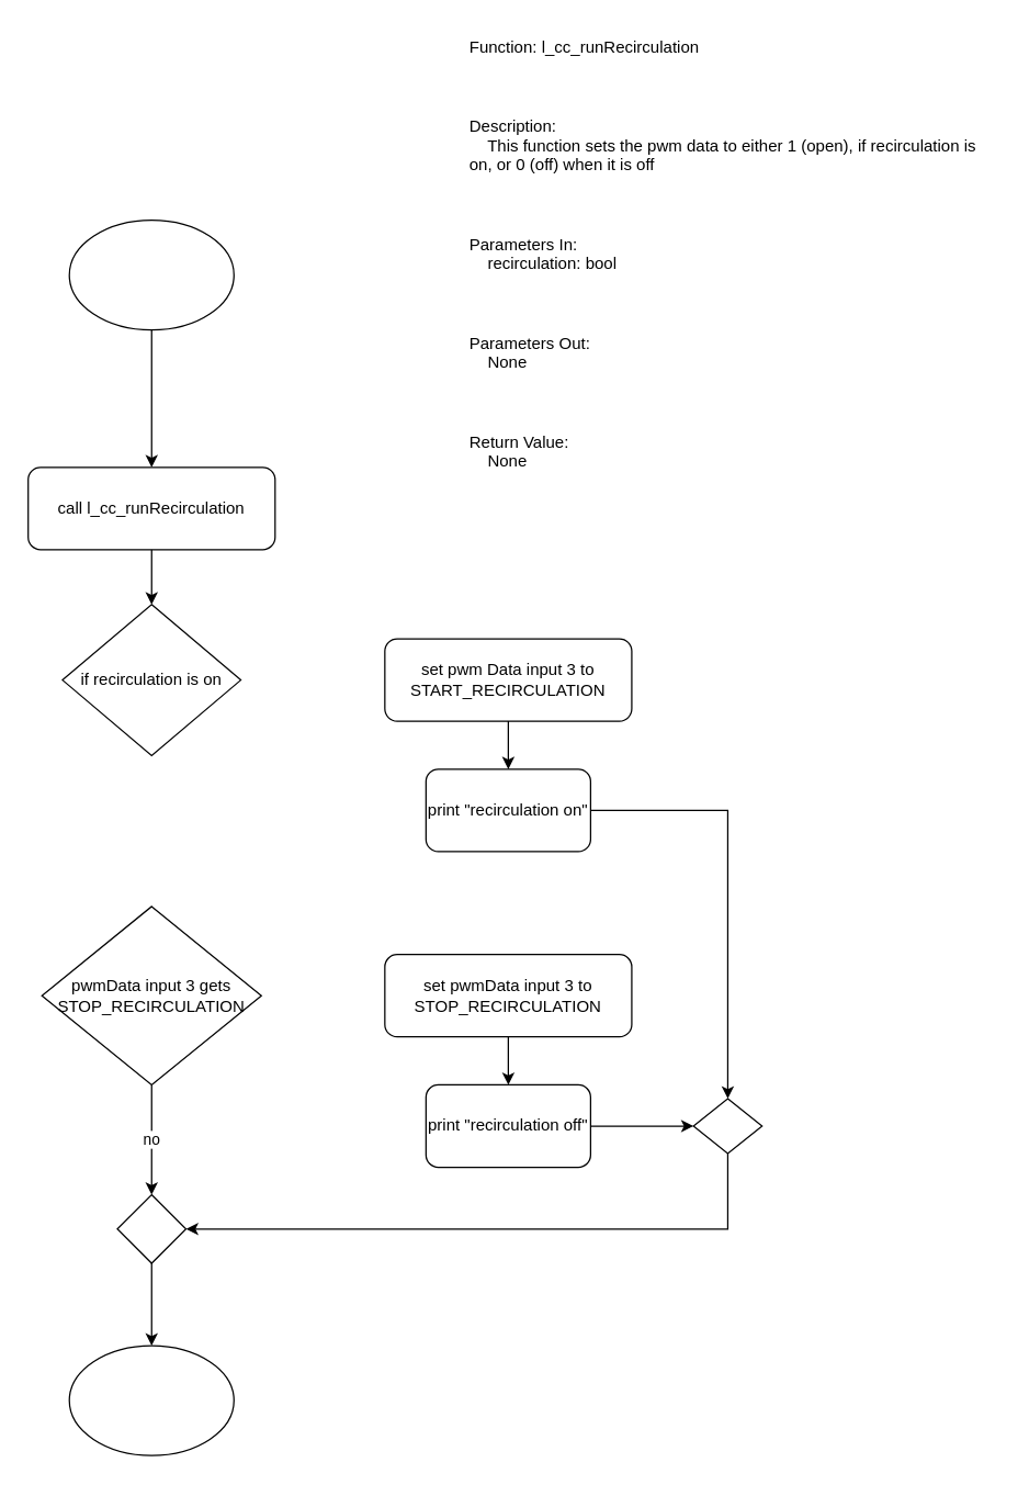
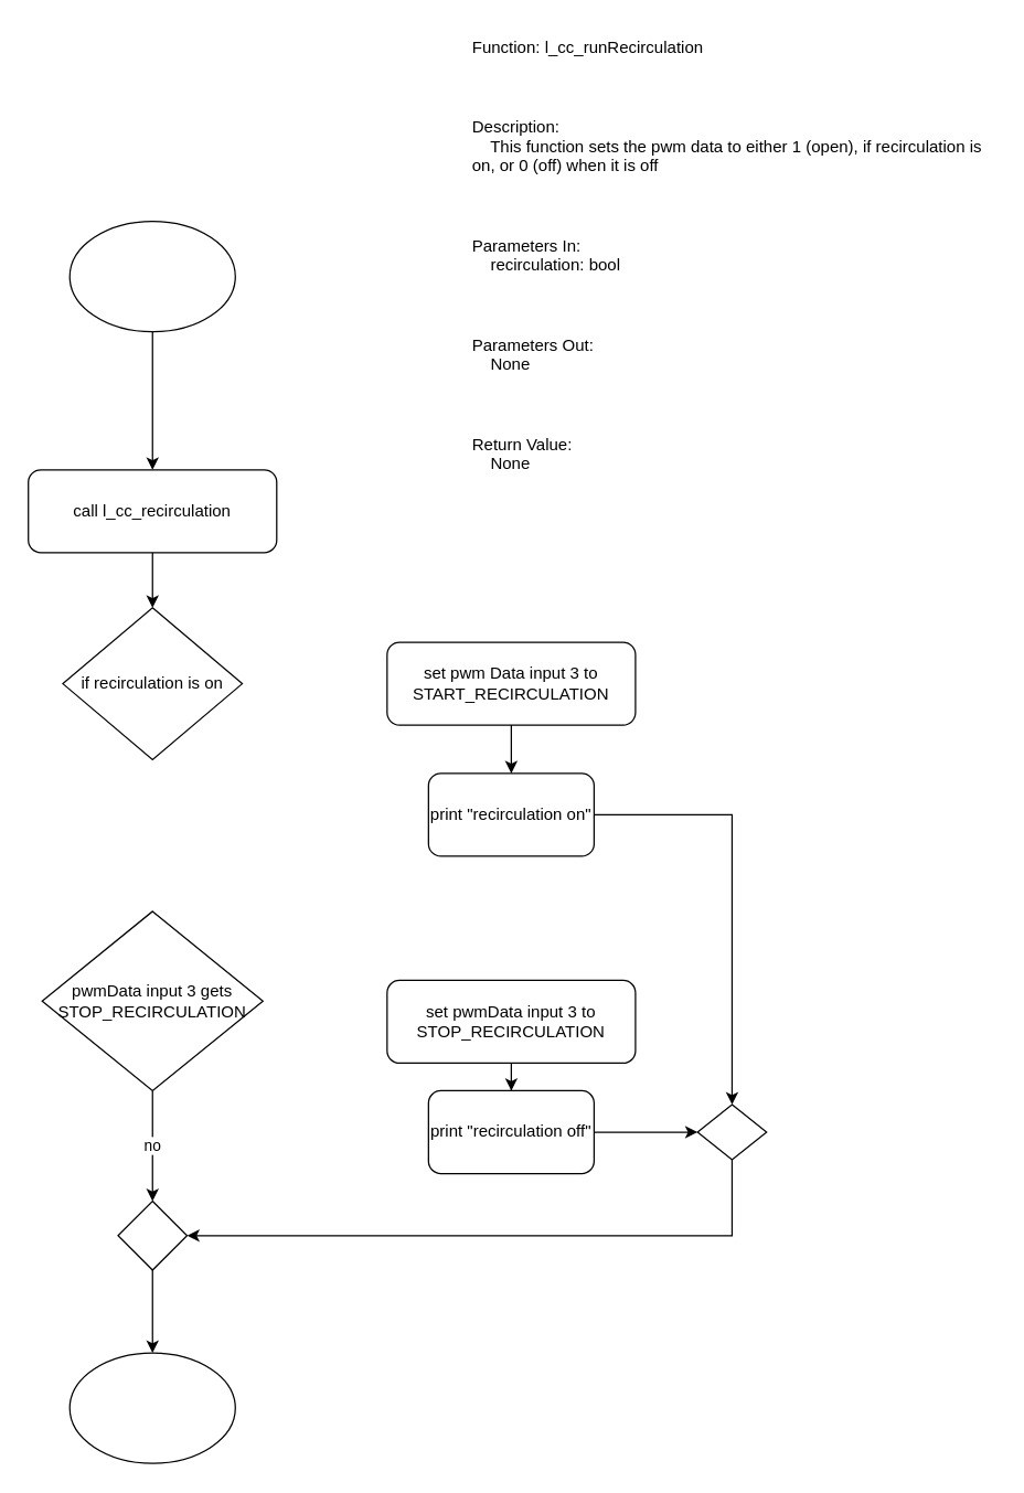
- <mxCell id="6" value="call&amp;nbsp;l_cc_runRecirculation" style="rounded=1;whiteSpace=wrap;html=1;" vertex="1" parent="1"><mxGeometry x="20" y="340" width="180" height="60" as="geometry" /></mxCell>
+ <mxCell id="6" value="call&amp;nbsp;l_cc_recirculation" style="rounded=1;whiteSpace=wrap;html=1;" vertex="1" parent="1"><mxGeometry x="20" y="340" width="180" height="60" as="geometry" /></mxCell>
- <mxCell id="15" value="set pwmData input 3 to STOP_RECIRCULATION" style="rounded=1;whiteSpace=wrap;html=1;" vertex="1" parent="1"><mxGeometry x="280" y="695" width="180" height="60" as="geometry" /></mxCell>
+ <mxCell id="15" value="set pwmData input 3 to STOP_RECIRCULATION" style="rounded=1;whiteSpace=wrap;html=1;" vertex="1" parent="1"><mxGeometry x="280" y="710" width="180" height="60" as="geometry" /></mxCell>
